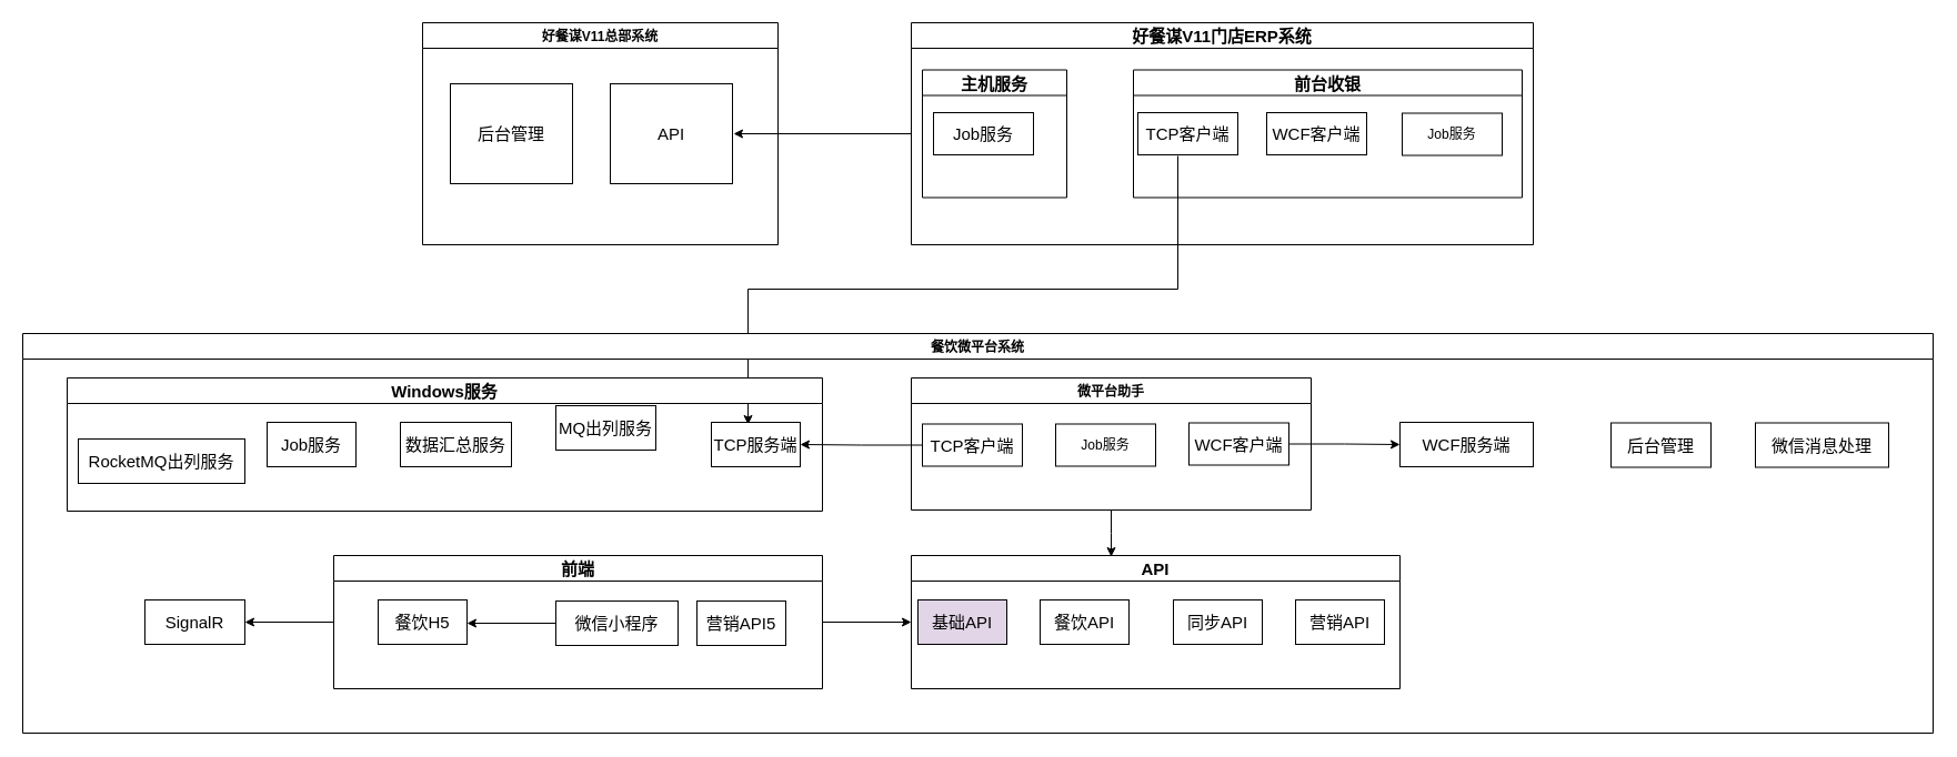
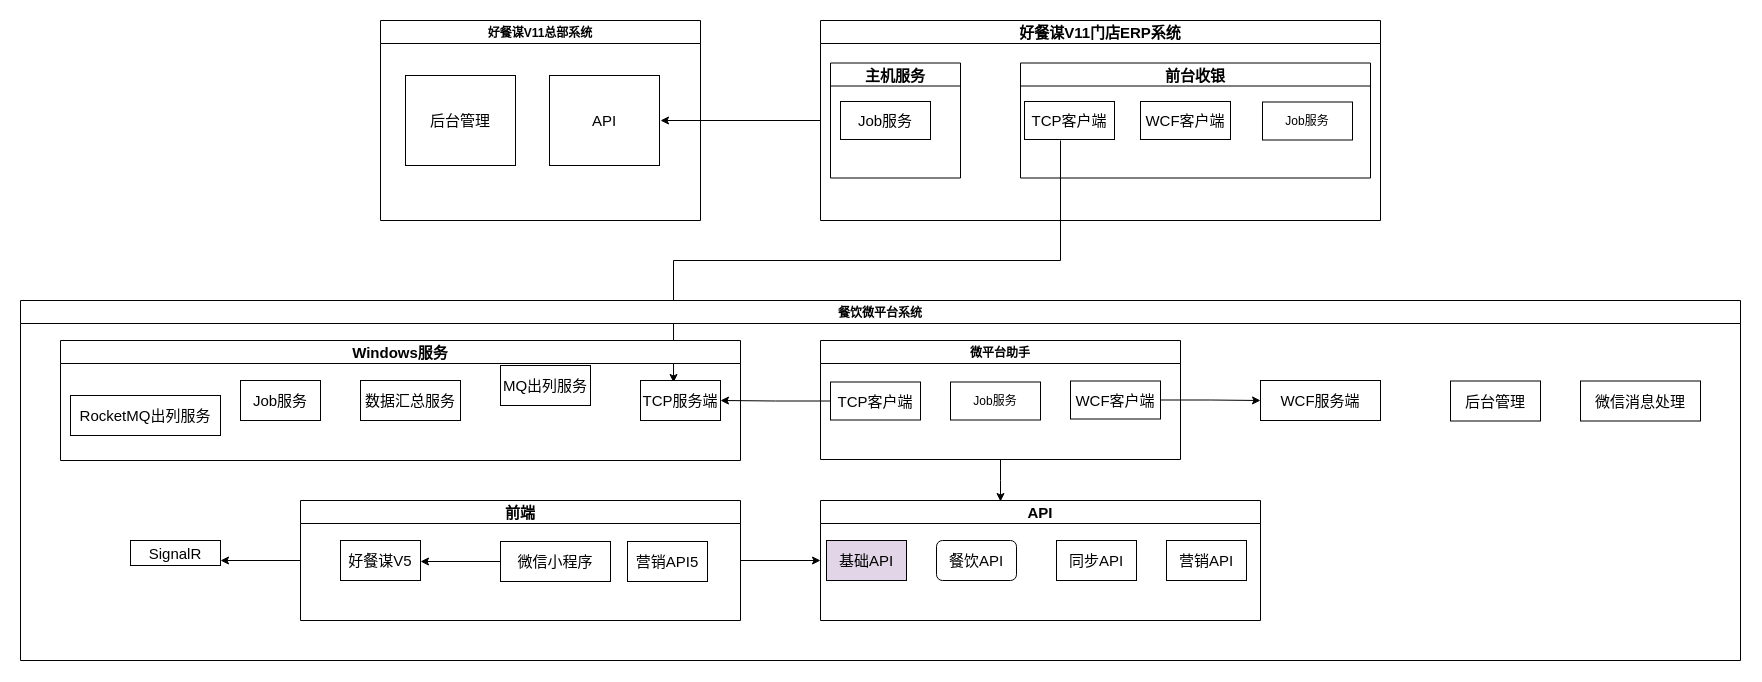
- <mxCell id="35" value="SignalR" style="rounded=0;whiteSpace=wrap;html=1;fontSize=15;" parent="14" vertex="1"><mxGeometry x="110" y="240" width="90" height="40" as="geometry" /></mxCell>
+ <mxCell id="35" value="SignalR" style="rounded=0;whiteSpace=wrap;html=1;fontSize=15;" parent="14" vertex="1"><mxGeometry x="110" y="240" width="90" height="25" as="geometry" /></mxCell>
- <mxCell id="31" value="餐饮H5" style="rounded=0;whiteSpace=wrap;html=1;fontSize=15;" parent="30" vertex="1"><mxGeometry x="40" y="40" width="80" height="40" as="geometry" /></mxCell>
+ <mxCell id="31" value="好餐谋V5" style="rounded=0;whiteSpace=wrap;html=1;fontSize=15;" parent="30" vertex="1"><mxGeometry x="40" y="40" width="80" height="40" as="geometry" /></mxCell>
- <mxCell id="17" value="餐饮API" style="rounded=0;whiteSpace=wrap;html=1;fontSize=15;" parent="15" vertex="1"><mxGeometry x="116" y="40" width="80" height="40" as="geometry" /></mxCell>
+ <mxCell id="17" value="餐饮API" style="whiteSpace=wrap;html=1;fontSize=15;rounded=1;" parent="15" vertex="1"><mxGeometry x="116" y="40" width="80" height="40" as="geometry" /></mxCell>
